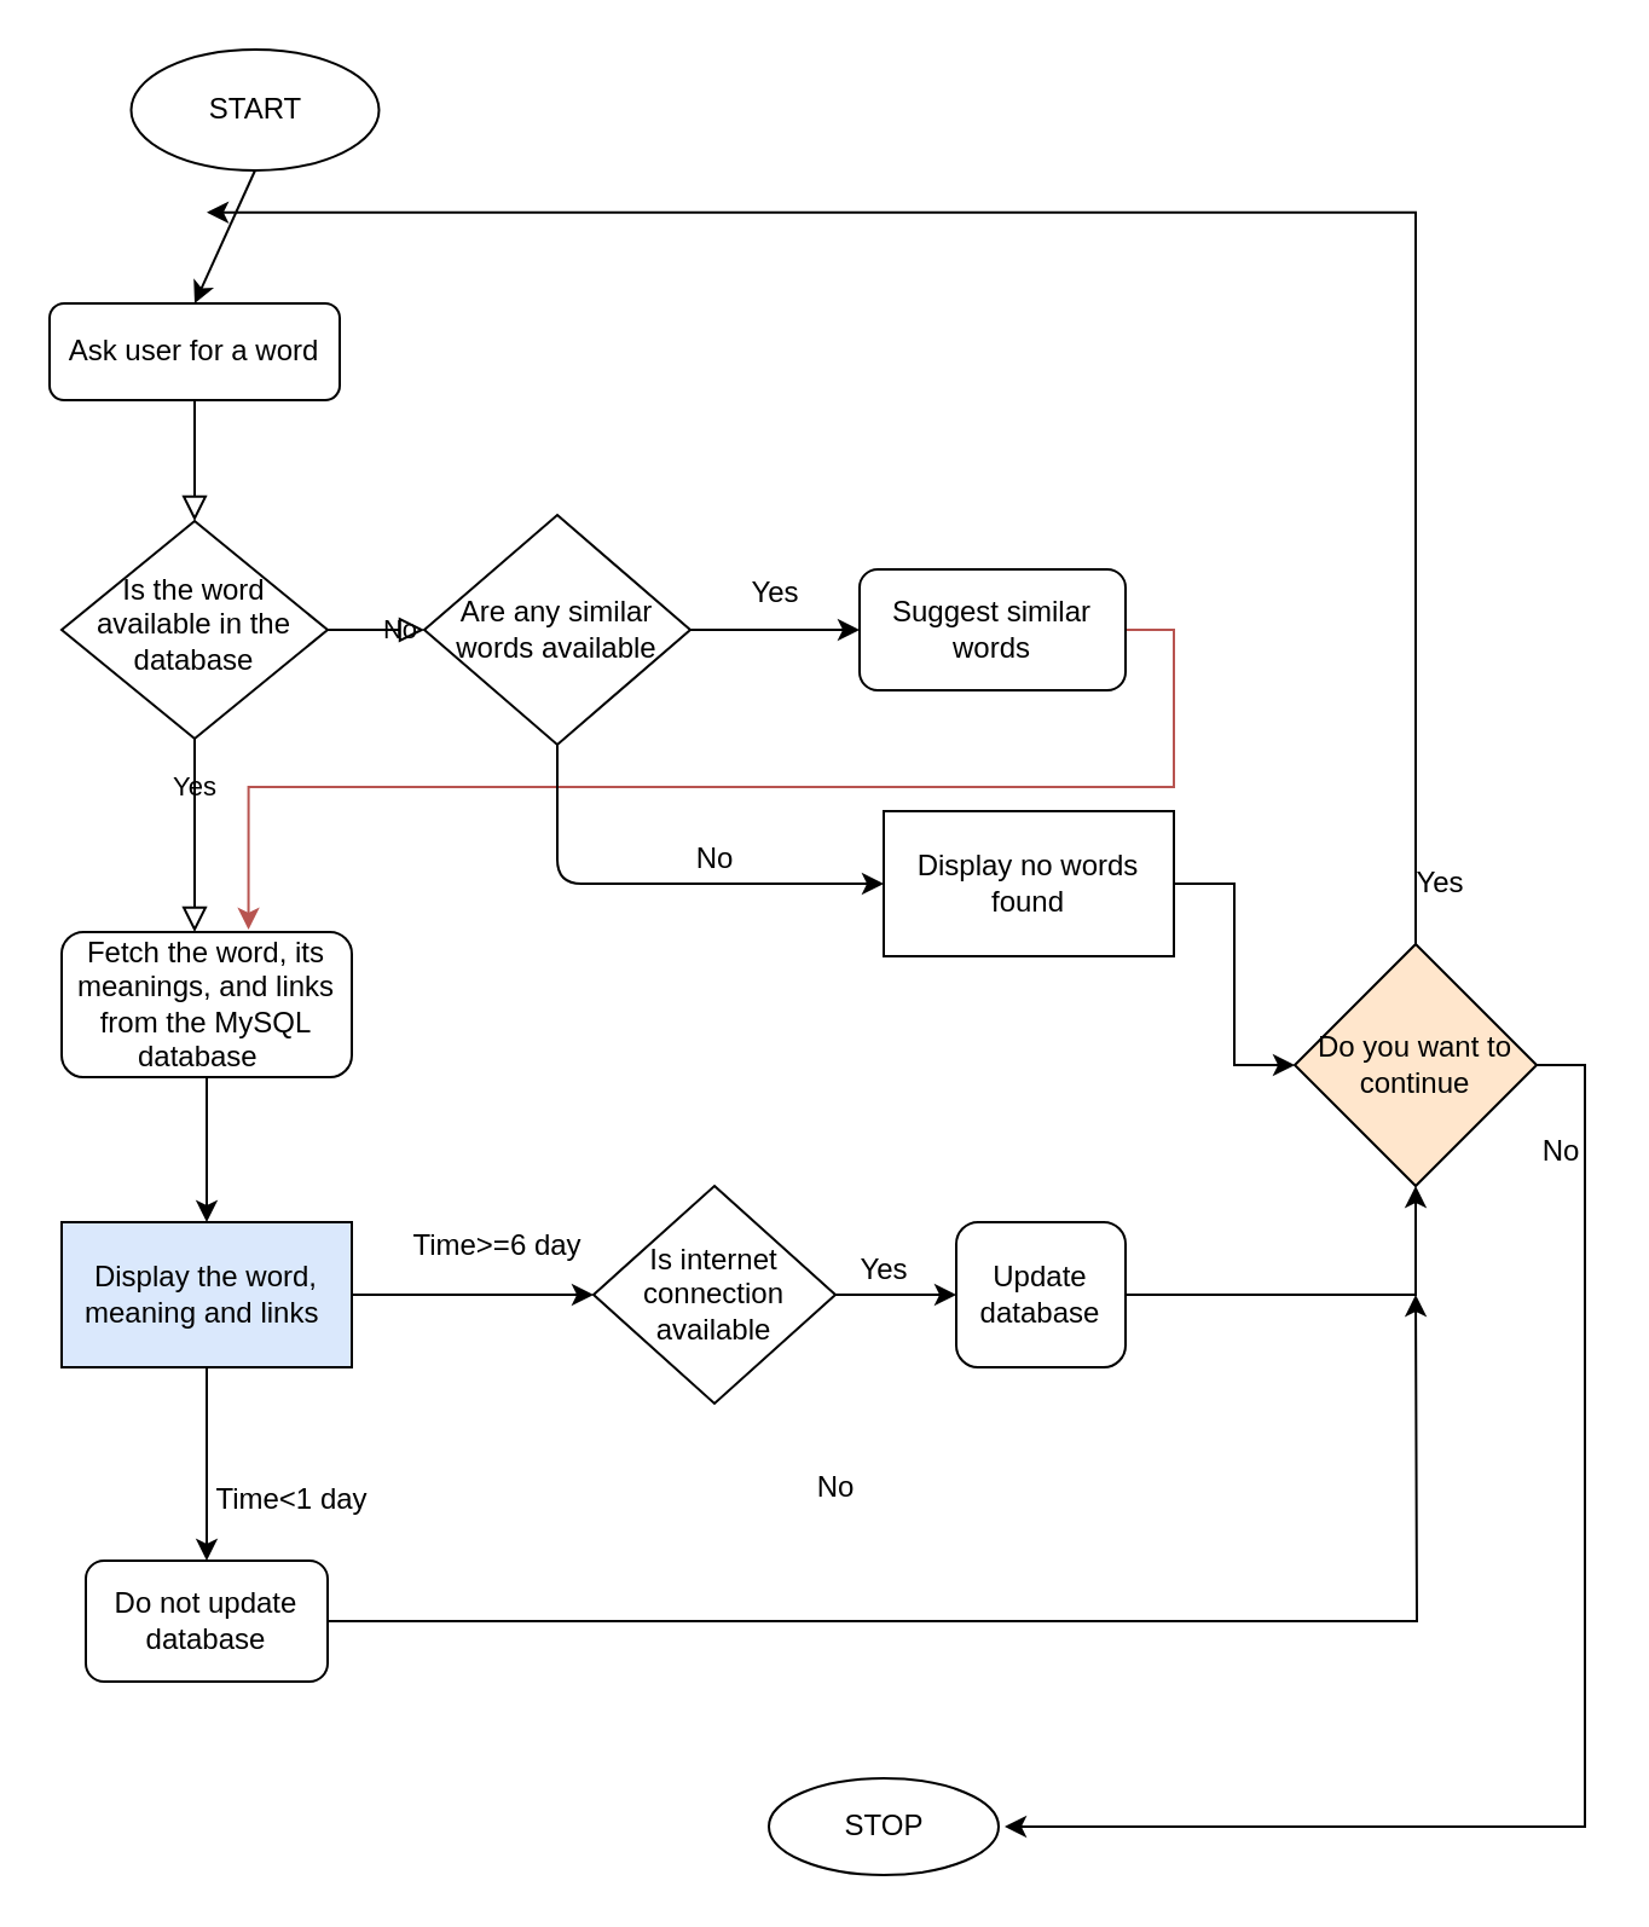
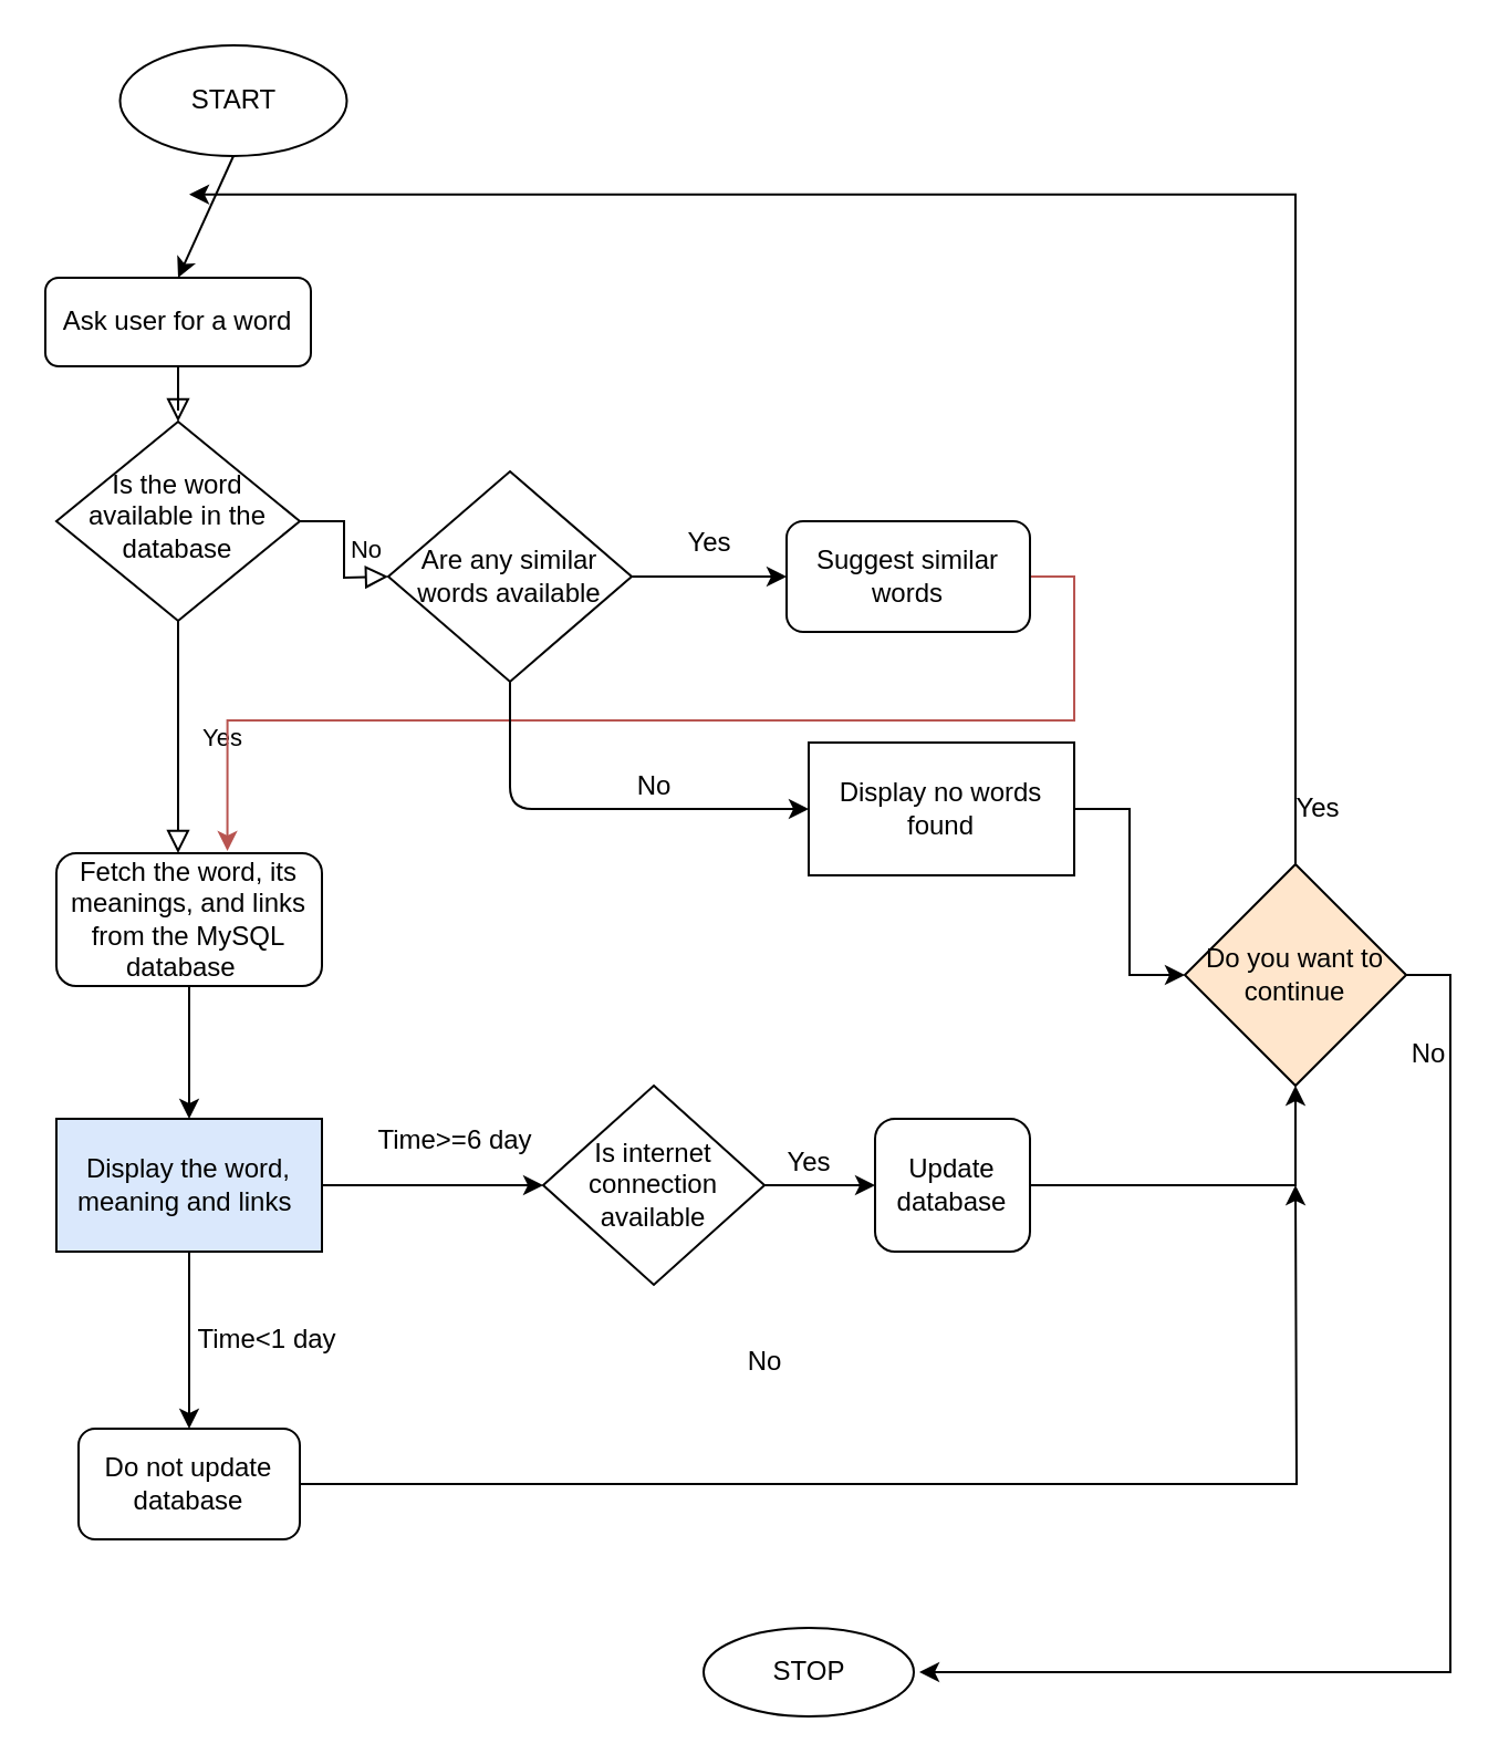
- <mxCell id="6" value="Is the word available in the database" style="rhombus;whiteSpace=wrap;html=1;shadow=0;fontFamily=Helvetica;fontSize=12;align=center;strokeWidth=1;spacing=6;spacingTop=-4;" parent="1" vertex="1"><mxGeometry x="25" y="215" width="110" height="90" as="geometry" /></mxCell>
+ <mxCell id="6" value="Is the word available in the database" style="rhombus;whiteSpace=wrap;html=1;shadow=0;fontFamily=Helvetica;fontSize=12;align=center;strokeWidth=1;spacing=6;spacingTop=-4;" parent="1" vertex="1"><mxGeometry x="25" y="190" width="110" height="90" as="geometry" /></mxCell>
- <mxCell id="30" value="Time&amp;lt;1 day&lt;br&gt;" style="text;html=1;align=center;verticalAlign=middle;resizable=0;points=[];autosize=1;" vertex="1" parent="1"><mxGeometry x="80" y="610" width="80" height="20" as="geometry" /></mxCell>
+ <mxCell id="30" value="Time&amp;lt;1 day&lt;br&gt;" style="text;html=1;align=center;verticalAlign=middle;resizable=0;points=[];autosize=1;" vertex="1" parent="1"><mxGeometry x="80" y="595" width="80" height="20" as="geometry" /></mxCell>
